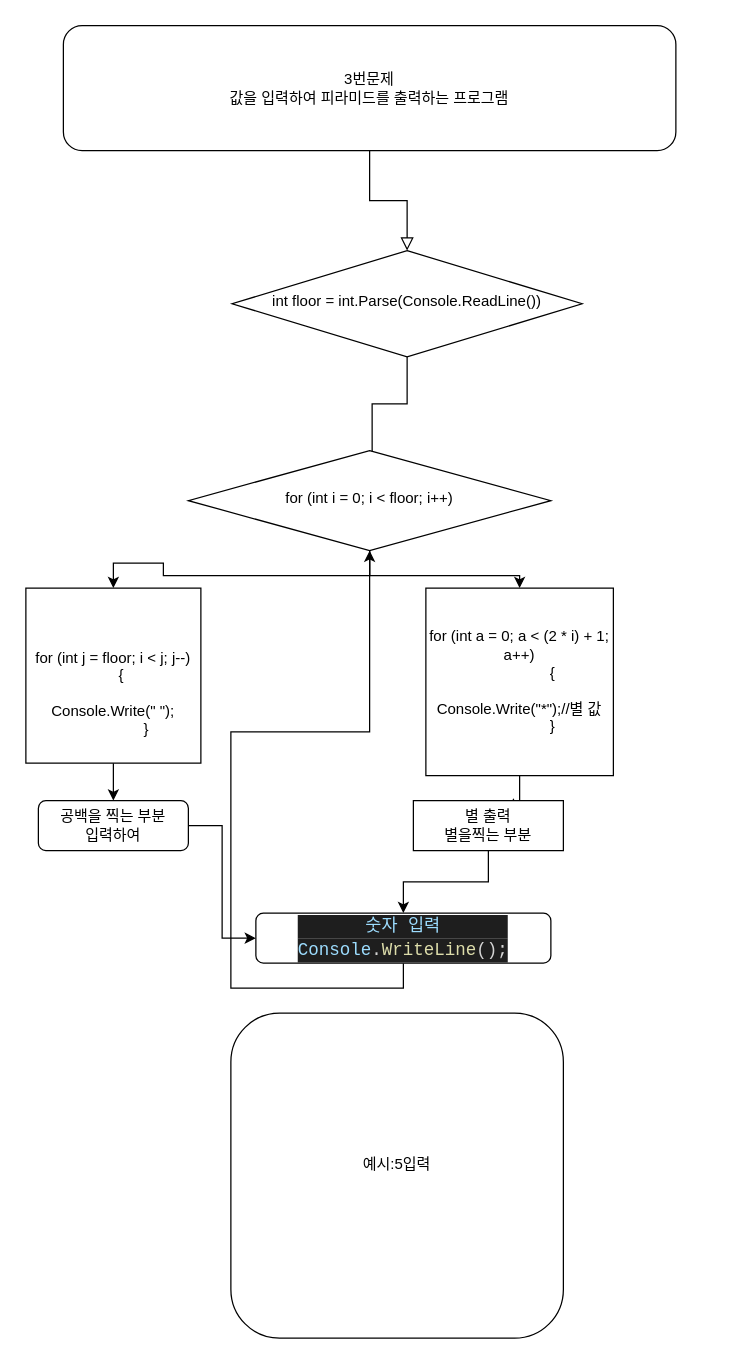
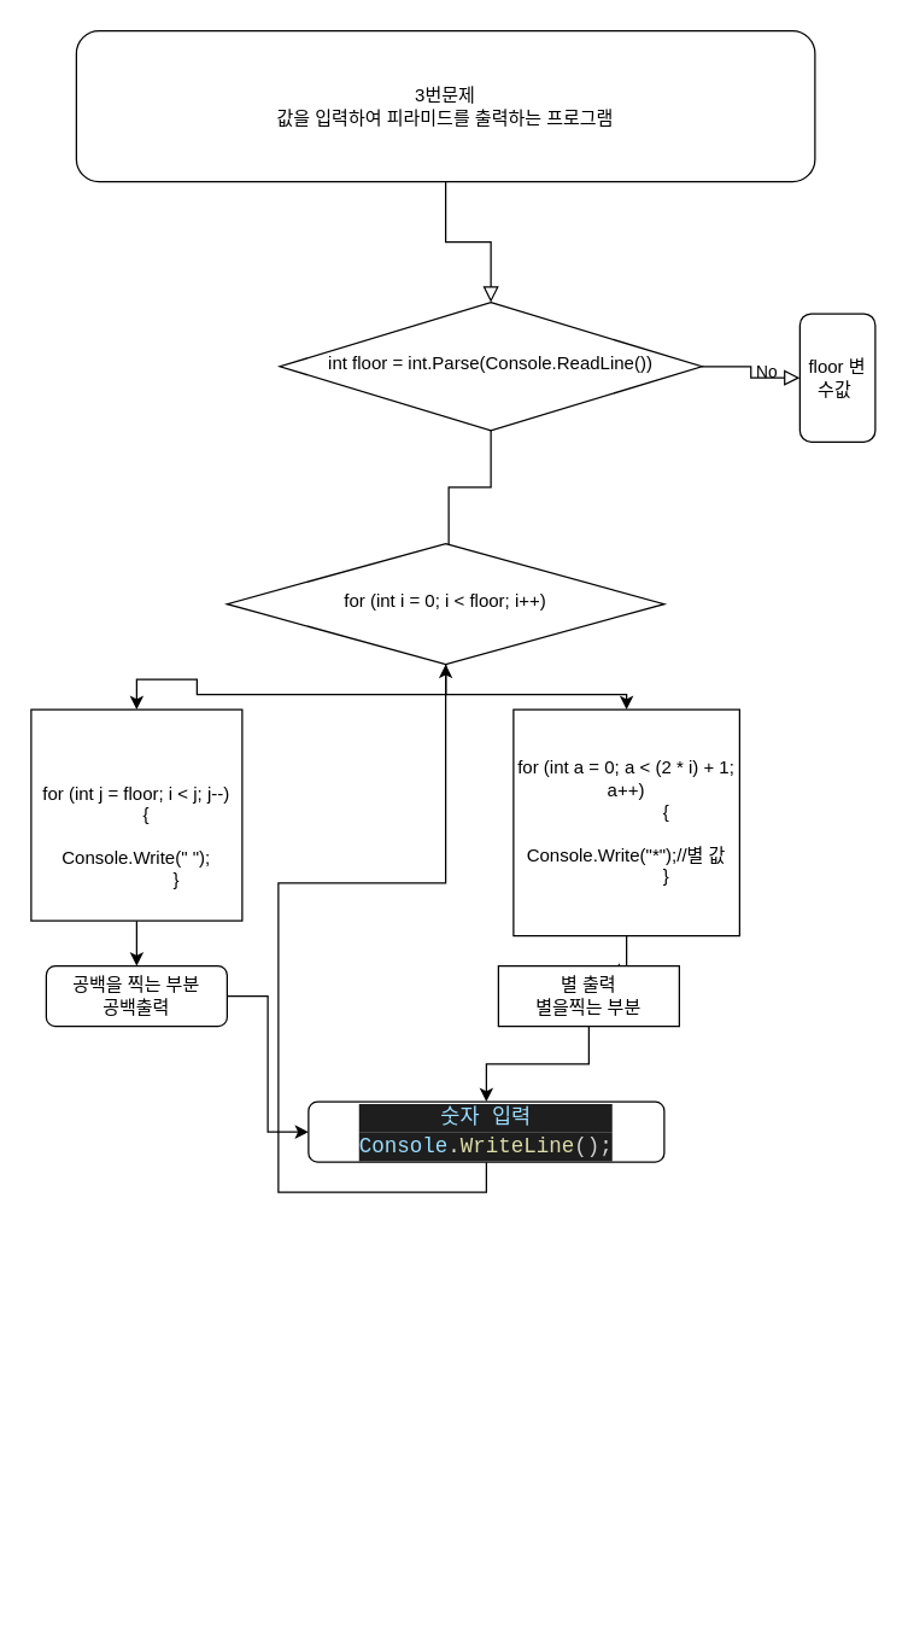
+ <mxCell id="4" value="No" style="edgeStyle=orthogonalEdgeStyle;rounded=0;html=1;jettySize=auto;orthogonalLoop=1;fontSize=11;endArrow=block;endFill=0;endSize=8;strokeWidth=1;shadow=0;labelBackgroundColor=none;" parent="1" source="6" target="7" edge="1"><mxGeometry y="10" relative="1" as="geometry"><mxPoint as="offset" /></mxGeometry></mxCell>
+ <mxCell id="7" value="floor 변수값&amp;nbsp;" style="rounded=1;whiteSpace=wrap;html=1;fontSize=12;glass=0;strokeWidth=1;shadow=0;" parent="1" vertex="1"><mxGeometry x="530" y="207.5" width="50" height="85" as="geometry" /></mxCell>
- <mxCell id="17" value="공백을 찍는 부분&lt;br&gt;입력하여" style="rounded=1;whiteSpace=wrap;html=1;fontSize=12;glass=0;strokeWidth=1;shadow=0;" vertex="1" parent="1"><mxGeometry x="30" y="640" width="120" height="40" as="geometry" /></mxCell>
+ <mxCell id="17" value="공백을 찍는 부분&lt;br&gt;공백출력" style="rounded=1;whiteSpace=wrap;html=1;fontSize=12;glass=0;strokeWidth=1;shadow=0;" vertex="1" parent="1"><mxGeometry x="30" y="640" width="120" height="40" as="geometry" /></mxCell>
- <mxCell id="22" value="예시:5입력&lt;br&gt;&lt;img src=&quot;https://blogfiles.pstatic.net/MjAyMDA2MTJfMjUz/MDAxNTkxOTAzMjgzNTMy.-T-UnAG_CLNx_cYCGQZ1XwY7sRrvqZOB7HMZYPMwUxsg.fj0EsRDAFoba4mDh1JdVgNNZ2IpdOIanjcksATwO1eIg.PNG.wnsghks1017/%EC%B6%9C%EB%A0%A5_%EB%A7%88%EC%A7%80%EB%A7%89.png&quot;&gt;" style="rounded=1;whiteSpace=wrap;html=1;fontSize=12;glass=0;strokeWidth=1;shadow=0;" vertex="1" parent="1"><mxGeometry x="184" y="810" width="266" height="260" as="geometry" /></mxCell>
